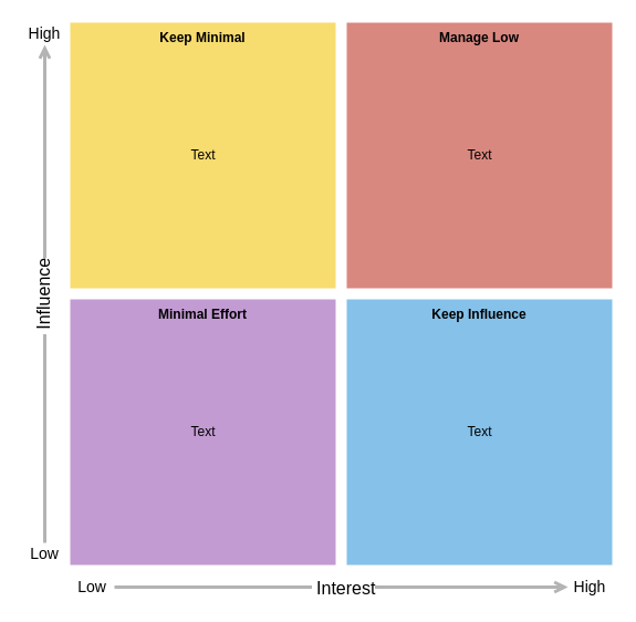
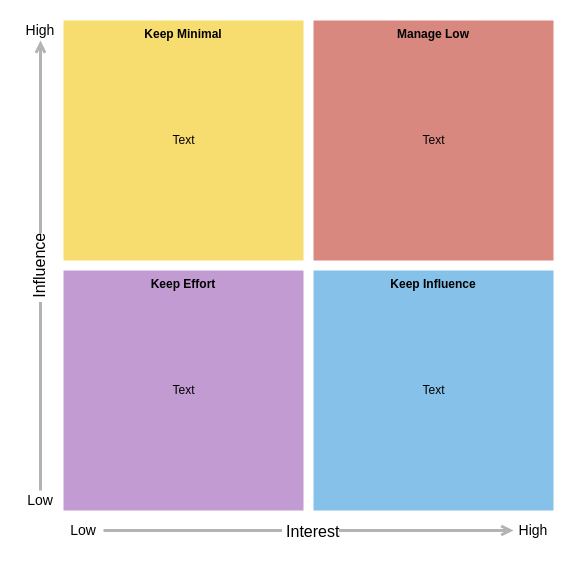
- <mxCell id="5" value="&lt;b&gt;Minimal Effort&lt;/b&gt;" style="whiteSpace=wrap;html=1;aspect=fixed;shadow=0;strokeColor=none;fillColor=light-dark(#C39BD3,#C39BD3);verticalAlign=top;" parent="1" vertex="1"><mxGeometry x="63" y="270" width="240" height="240" as="geometry" /></mxCell>
+ <mxCell id="5" value="&lt;b&gt;Keep Effort&lt;/b&gt;" style="whiteSpace=wrap;html=1;aspect=fixed;shadow=0;strokeColor=none;fillColor=light-dark(#C39BD3,#C39BD3);verticalAlign=top;" parent="1" vertex="1"><mxGeometry x="63" y="270" width="240" height="240" as="geometry" /></mxCell>
